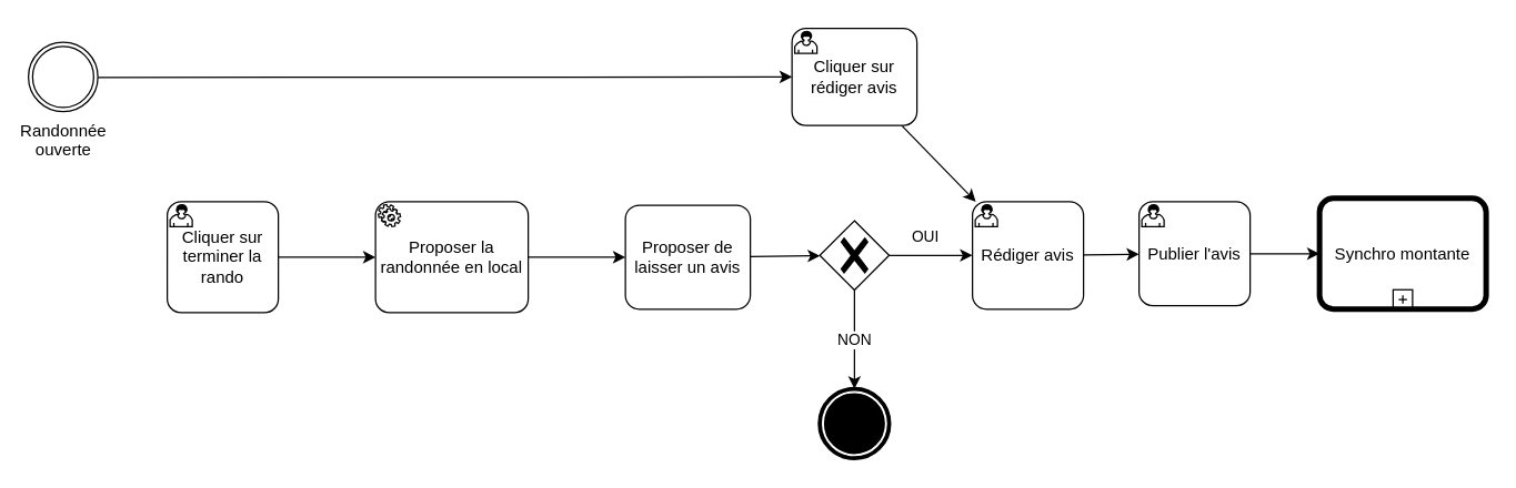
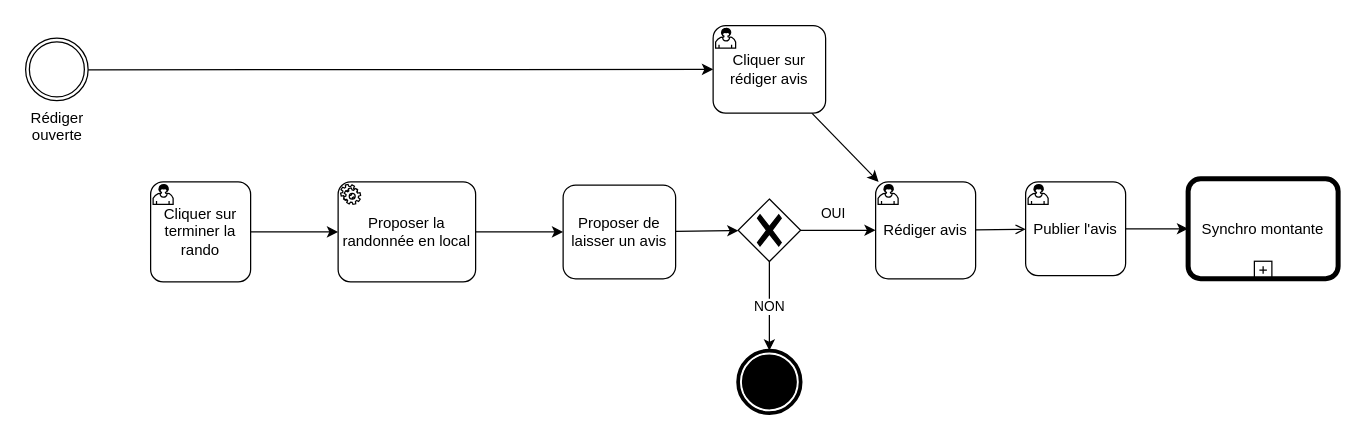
- <mxCell id="15" value="Randonnée &lt;br&gt;ouverte" style="points=[[0.145,0.145,0],[0.5,0,0],[0.855,0.145,0],[1,0.5,0],[0.855,0.855,0],[0.5,1,0],[0.145,0.855,0],[0,0.5,0]];shape=mxgraph.bpmn.event;html=1;verticalLabelPosition=bottom;labelBackgroundColor=#ffffff;verticalAlign=top;align=center;perimeter=ellipsePerimeter;outlineConnect=0;aspect=fixed;outline=throwing;symbol=general;" parent="1" vertex="1"><mxGeometry x="20" y="30" width="50" height="50" as="geometry" /></mxCell>
+ <mxCell id="15" value="Rédiger &lt;br&gt;ouverte" style="points=[[0.145,0.145,0],[0.5,0,0],[0.855,0.145,0],[1,0.5,0],[0.855,0.855,0],[0.5,1,0],[0.145,0.855,0],[0,0.5,0]];shape=mxgraph.bpmn.event;html=1;verticalLabelPosition=bottom;labelBackgroundColor=#ffffff;verticalAlign=top;align=center;perimeter=ellipsePerimeter;outlineConnect=0;aspect=fixed;outline=throwing;symbol=general;" parent="1" vertex="1"><mxGeometry x="20" y="30" width="50" height="50" as="geometry" /></mxCell>
- <mxCell id="11" style="edgeStyle=none;html=1;" parent="1" source="12" target="19" edge="1"><mxGeometry relative="1" as="geometry" /></mxCell>
+ <mxCell id="11" style="edgeStyle=none;html=1;endArrow=open;" parent="1" source="12" target="19" edge="1"><mxGeometry relative="1" as="geometry" /></mxCell>
